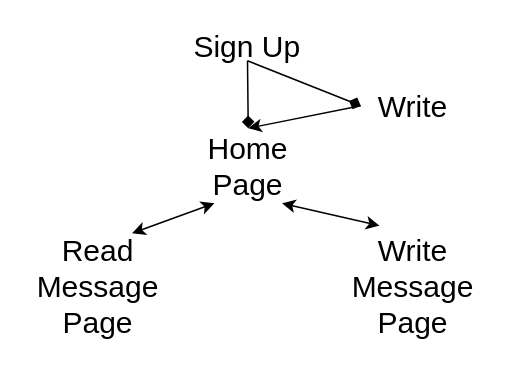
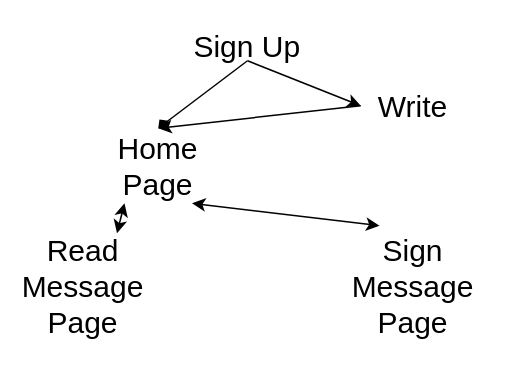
- <mxCell id="8" value="" style="endArrow=diamond;html=1;exitX=0.5;exitY=1;exitDx=0;exitDy=0;entryX=0;entryY=0.5;entryDx=0;entryDy=0;" edge="1" parent="1" source="2" target="3"><mxGeometry width="50" height="50" relative="1" as="geometry"><mxPoint x="20" y="300" as="sourcePoint" /><mxPoint x="70" y="250" as="targetPoint" /></mxGeometry></mxCell>
+ <mxCell id="8" value="" style="endArrow=classic;html=1;exitX=0.5;exitY=1;exitDx=0;exitDy=0;entryX=0;entryY=0.5;entryDx=0;entryDy=0;" edge="1" parent="1" source="2" target="3"><mxGeometry width="50" height="50" relative="1" as="geometry"><mxPoint x="20" y="300" as="sourcePoint" /><mxPoint x="70" y="250" as="targetPoint" /></mxGeometry></mxCell>
- <mxCell id="4" value="&lt;span style=&quot;font-size: 20px&quot;&gt;Home Page&lt;/span&gt;" style="text;html=1;strokeColor=none;fillColor=none;align=center;verticalAlign=middle;whiteSpace=wrap;rounded=0;" vertex="1" parent="1"><mxGeometry x="120" y="85" width="90" height="50" as="geometry" /></mxCell>
+ <mxCell id="4" value="&lt;span style=&quot;font-size: 20px&quot;&gt;Home Page&lt;/span&gt;" style="text;html=1;strokeColor=none;fillColor=none;align=center;verticalAlign=middle;whiteSpace=wrap;rounded=0;" vertex="1" parent="1"><mxGeometry x="60" y="85" width="90" height="50" as="geometry" /></mxCell>
- <mxCell id="5" value="&lt;span style=&quot;font-size: 20px&quot;&gt;Read&lt;br&gt;Message Page&lt;/span&gt;" style="text;html=1;strokeColor=none;fillColor=none;align=center;verticalAlign=middle;whiteSpace=wrap;rounded=0;" vertex="1" parent="1"><mxGeometry x="20" y="155" width="90" height="70" as="geometry" /></mxCell>
+ <mxCell id="5" value="&lt;span style=&quot;font-size: 20px&quot;&gt;Read&lt;br&gt;Message Page&lt;/span&gt;" style="text;html=1;strokeColor=none;fillColor=none;align=center;verticalAlign=middle;whiteSpace=wrap;rounded=0;" vertex="1" parent="1"><mxGeometry x="10" y="155" width="90" height="70" as="geometry" /></mxCell>
- <mxCell id="6" value="&lt;span style=&quot;font-size: 20px&quot;&gt;Write Message Page&lt;/span&gt;" style="text;html=1;strokeColor=none;fillColor=none;align=center;verticalAlign=middle;whiteSpace=wrap;rounded=0;" vertex="1" parent="1"><mxGeometry x="230" y="150" width="90" height="80" as="geometry" /></mxCell>
+ <mxCell id="6" value="&lt;span style=&quot;font-size: 20px&quot;&gt;Sign Message Page&lt;/span&gt;" style="text;html=1;strokeColor=none;fillColor=none;align=center;verticalAlign=middle;whiteSpace=wrap;rounded=0;" vertex="1" parent="1"><mxGeometry x="230" y="150" width="90" height="80" as="geometry" /></mxCell>
